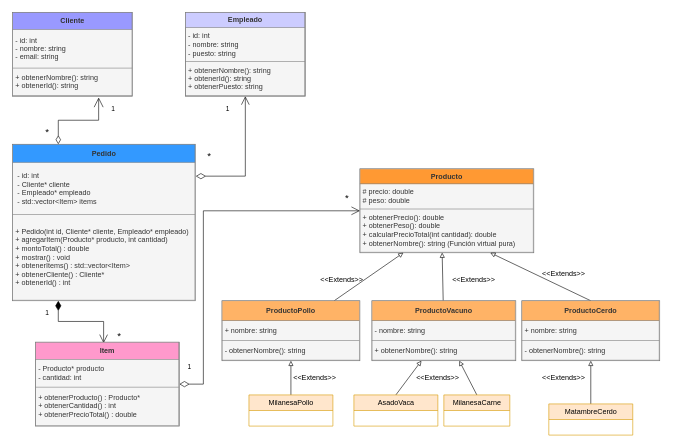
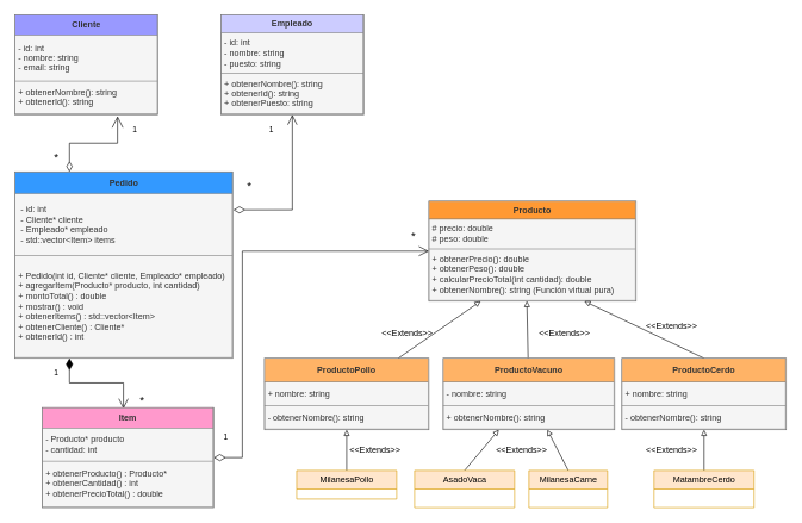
- <mxCell id="13" value="&lt;font color=&quot;#000000&quot;&gt;MilanesaPollo&lt;/font&gt;" style="swimlane;fontStyle=0;childLayout=stackLayout;horizontal=1;startSize=26;fillColor=#ffe6cc;horizontalStack=0;resizeParent=1;resizeParentMax=0;resizeLast=0;collapsible=1;marginBottom=0;html=1;strokeColor=#d79b00;" vertex="1" parent="1"><mxGeometry x="414" y="658" width="140" height="52" as="geometry" /></mxCell>
+ <mxCell id="13" value="&lt;font color=&quot;#000000&quot;&gt;MilanesaPollo&lt;/font&gt;" style="swimlane;fontStyle=0;childLayout=stackLayout;horizontal=1;startSize=26;fillColor=#ffe6cc;horizontalStack=0;resizeParent=1;resizeParentMax=0;resizeLast=0;collapsible=1;marginBottom=0;html=1;strokeColor=#d79b00;" vertex="1" parent="1"><mxGeometry x="414" y="658" width="140" height="40" as="geometry" /></mxCell>
- <mxCell id="11" value="&lt;font color=&quot;#000000&quot;&gt;AsadoVaca&lt;/font&gt;" style="swimlane;fontStyle=0;childLayout=stackLayout;horizontal=1;startSize=26;fillColor=#ffe6cc;horizontalStack=0;resizeParent=1;resizeParentMax=0;resizeLast=0;collapsible=1;marginBottom=0;html=1;strokeColor=#d79b00;" vertex="1" parent="1"><mxGeometry x="589" y="658" width="140" height="52" as="geometry" /></mxCell>
+ <mxCell id="11" value="&lt;font color=&quot;#000000&quot;&gt;AsadoVaca&lt;/font&gt;" style="swimlane;fontStyle=0;childLayout=stackLayout;horizontal=1;startSize=26;fillColor=#ffe6cc;horizontalStack=0;resizeParent=1;resizeParentMax=0;resizeLast=0;collapsible=1;marginBottom=0;html=1;strokeColor=#d79b00;" vertex="1" parent="1"><mxGeometry x="579" y="658" width="140" height="52" as="geometry" /></mxCell>
- <mxCell id="7" value="&lt;font color=&quot;#000000&quot;&gt;MatambreCerdo&lt;/font&gt;" style="swimlane;fontStyle=0;childLayout=stackLayout;horizontal=1;startSize=26;fillColor=#ffe6cc;horizontalStack=0;resizeParent=1;resizeParentMax=0;resizeLast=0;collapsible=1;marginBottom=0;html=1;strokeColor=#d79b00;" vertex="1" parent="1"><mxGeometry x="914" y="673" width="140" height="52" as="geometry" /></mxCell>
+ <mxCell id="7" value="&lt;font color=&quot;#000000&quot;&gt;MatambreCerdo&lt;/font&gt;" style="swimlane;fontStyle=0;childLayout=stackLayout;horizontal=1;startSize=26;fillColor=#ffe6cc;horizontalStack=0;resizeParent=1;resizeParentMax=0;resizeLast=0;collapsible=1;marginBottom=0;html=1;strokeColor=#d79b00;" vertex="1" parent="1"><mxGeometry x="914" y="658" width="140" height="52" as="geometry" /></mxCell>
